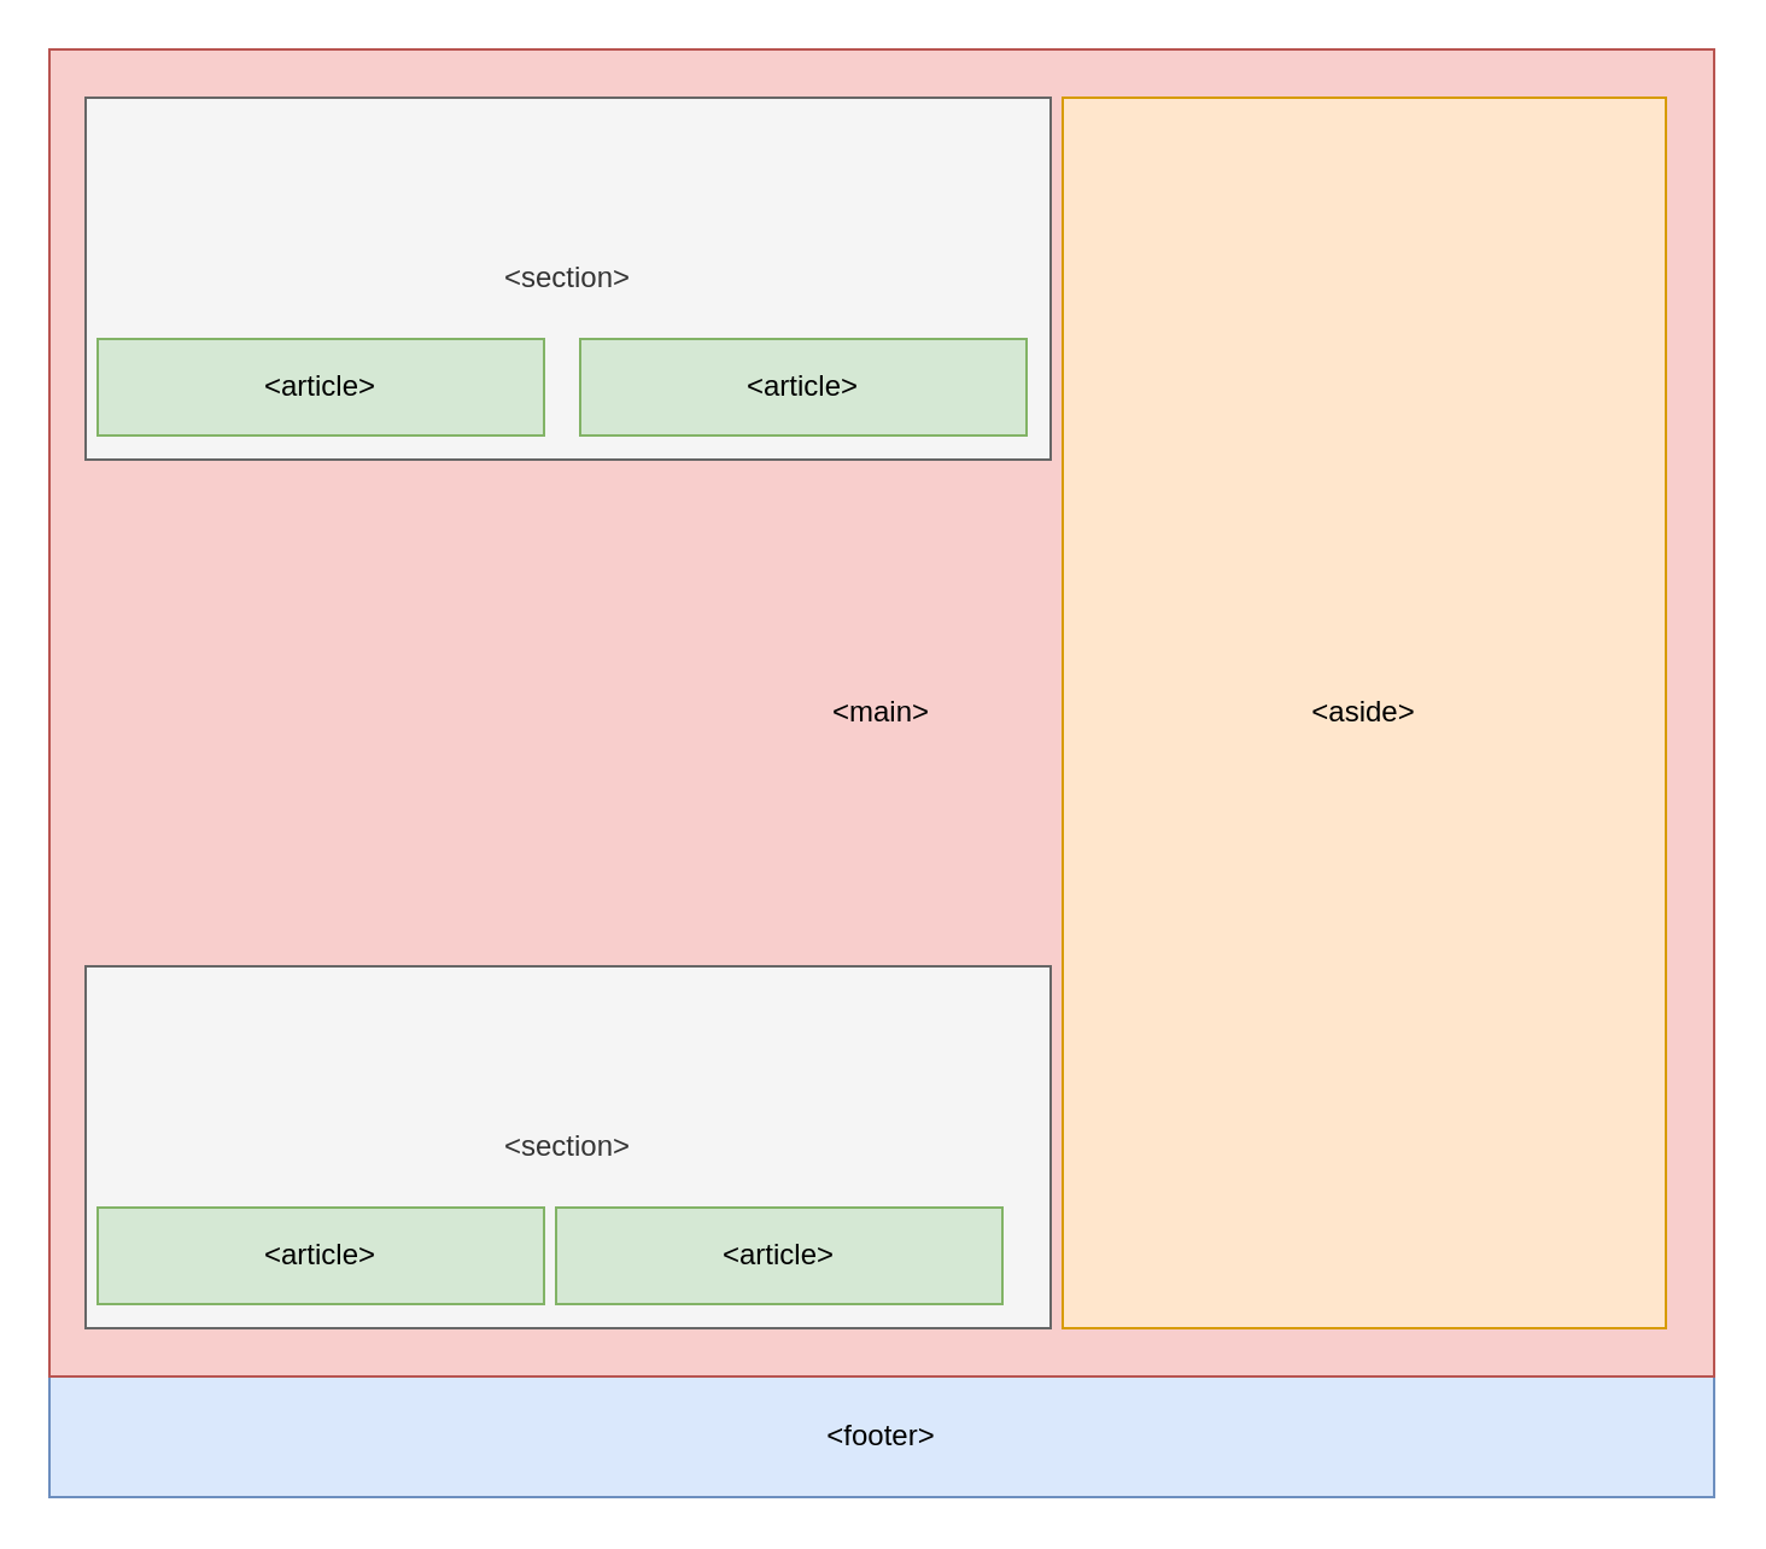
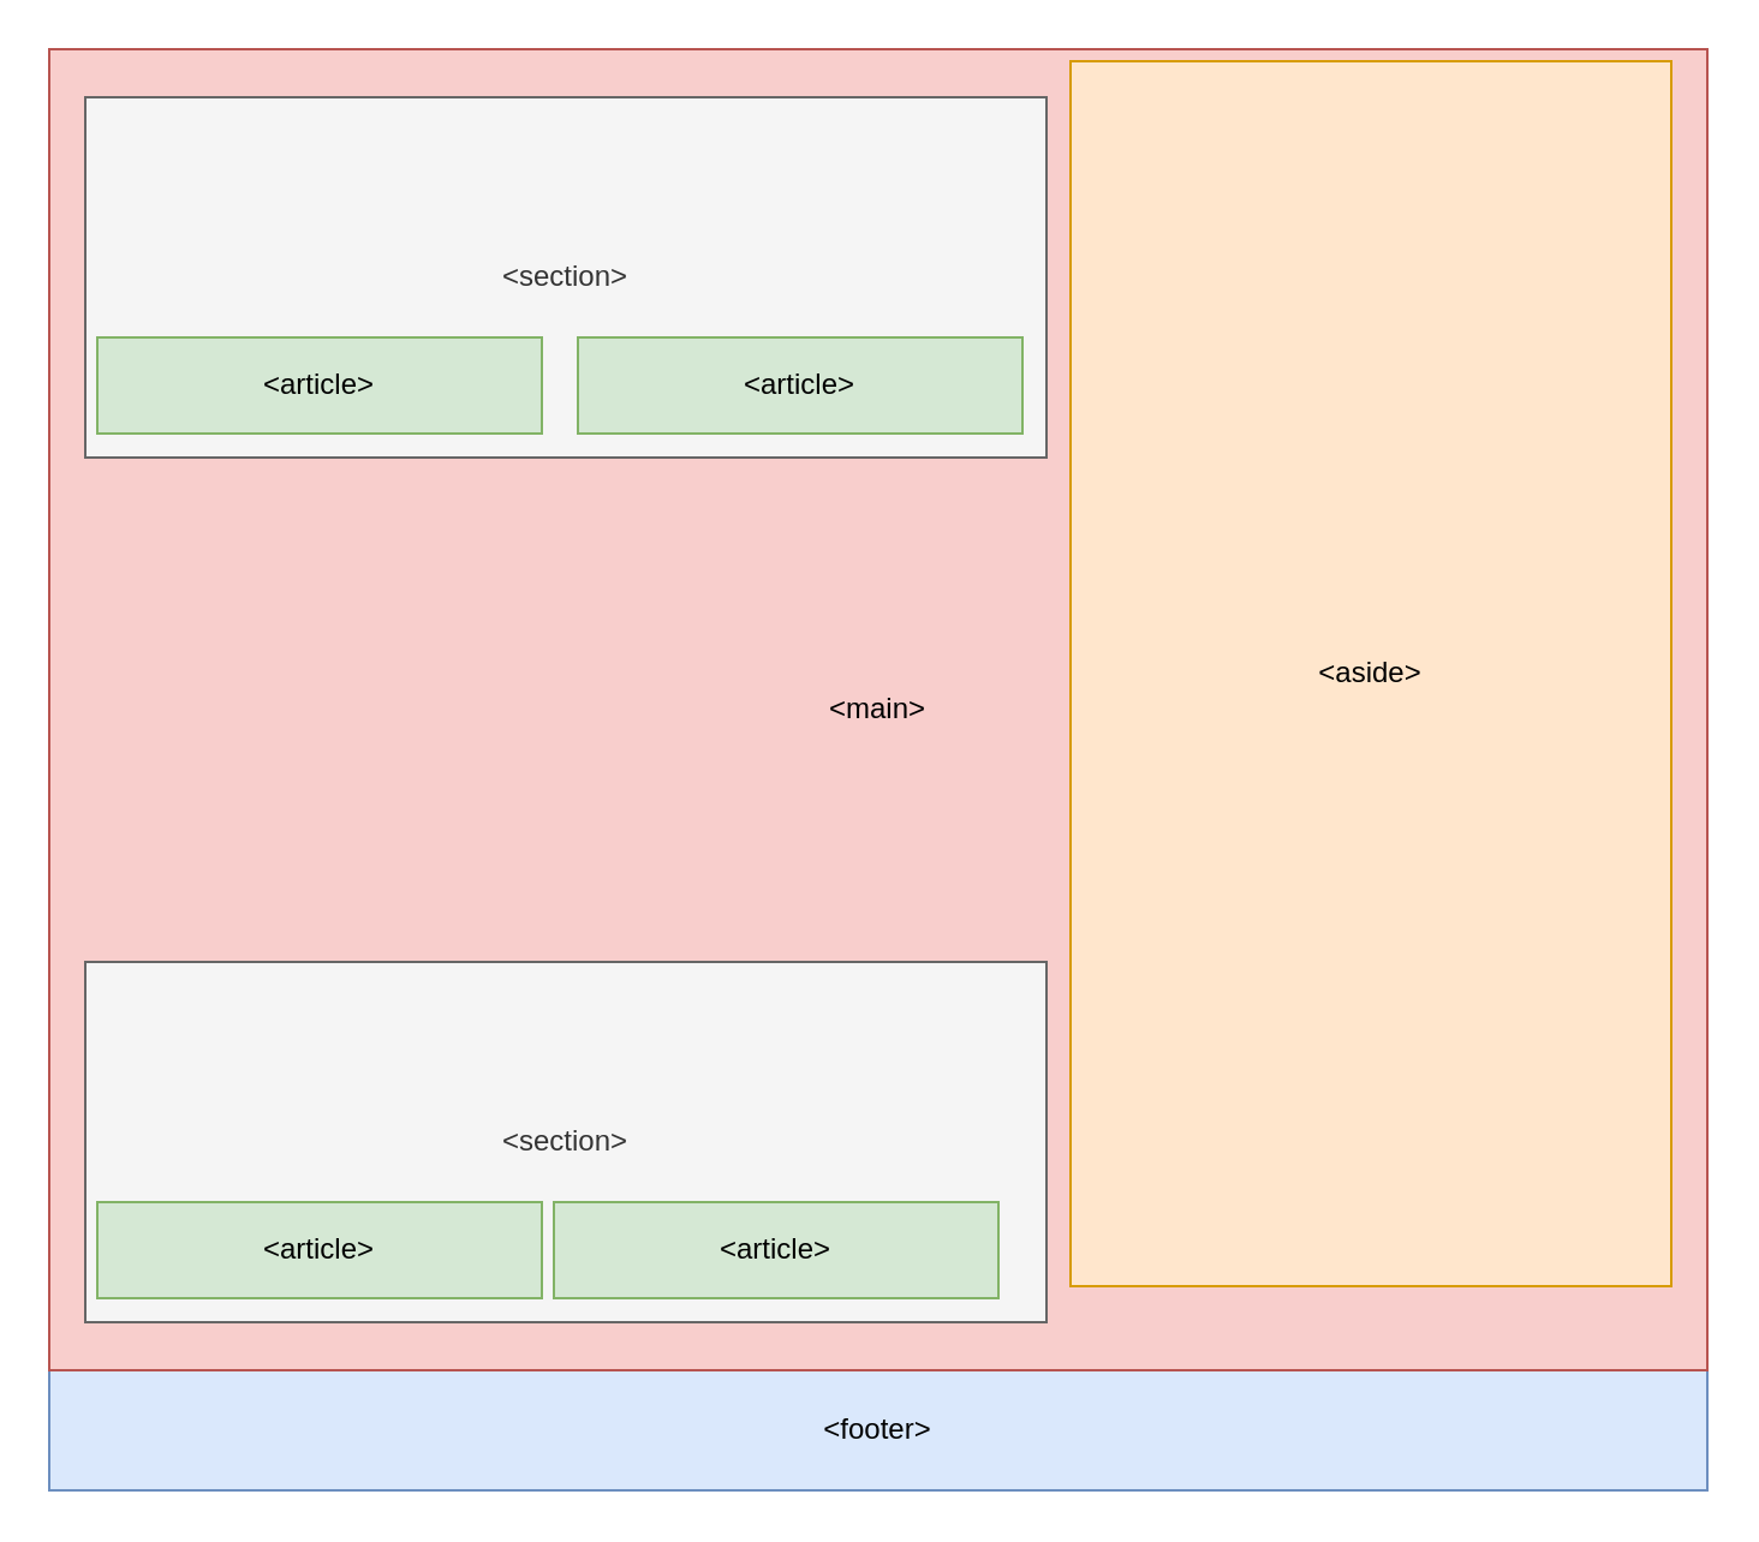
- <mxCell id="10" value="&amp;lt;aside&amp;gt;" style="rounded=0;whiteSpace=wrap;html=1;fillColor=#ffe6cc;strokeColor=#d79b00;" vertex="1" parent="1"><mxGeometry x="440" y="40" width="250" height="510" as="geometry" /></mxCell>
+ <mxCell id="10" value="&amp;lt;aside&amp;gt;" style="rounded=0;whiteSpace=wrap;html=1;fillColor=#ffe6cc;strokeColor=#d79b00;" vertex="1" parent="1"><mxGeometry x="445" y="25" width="250" height="510" as="geometry" /></mxCell>
